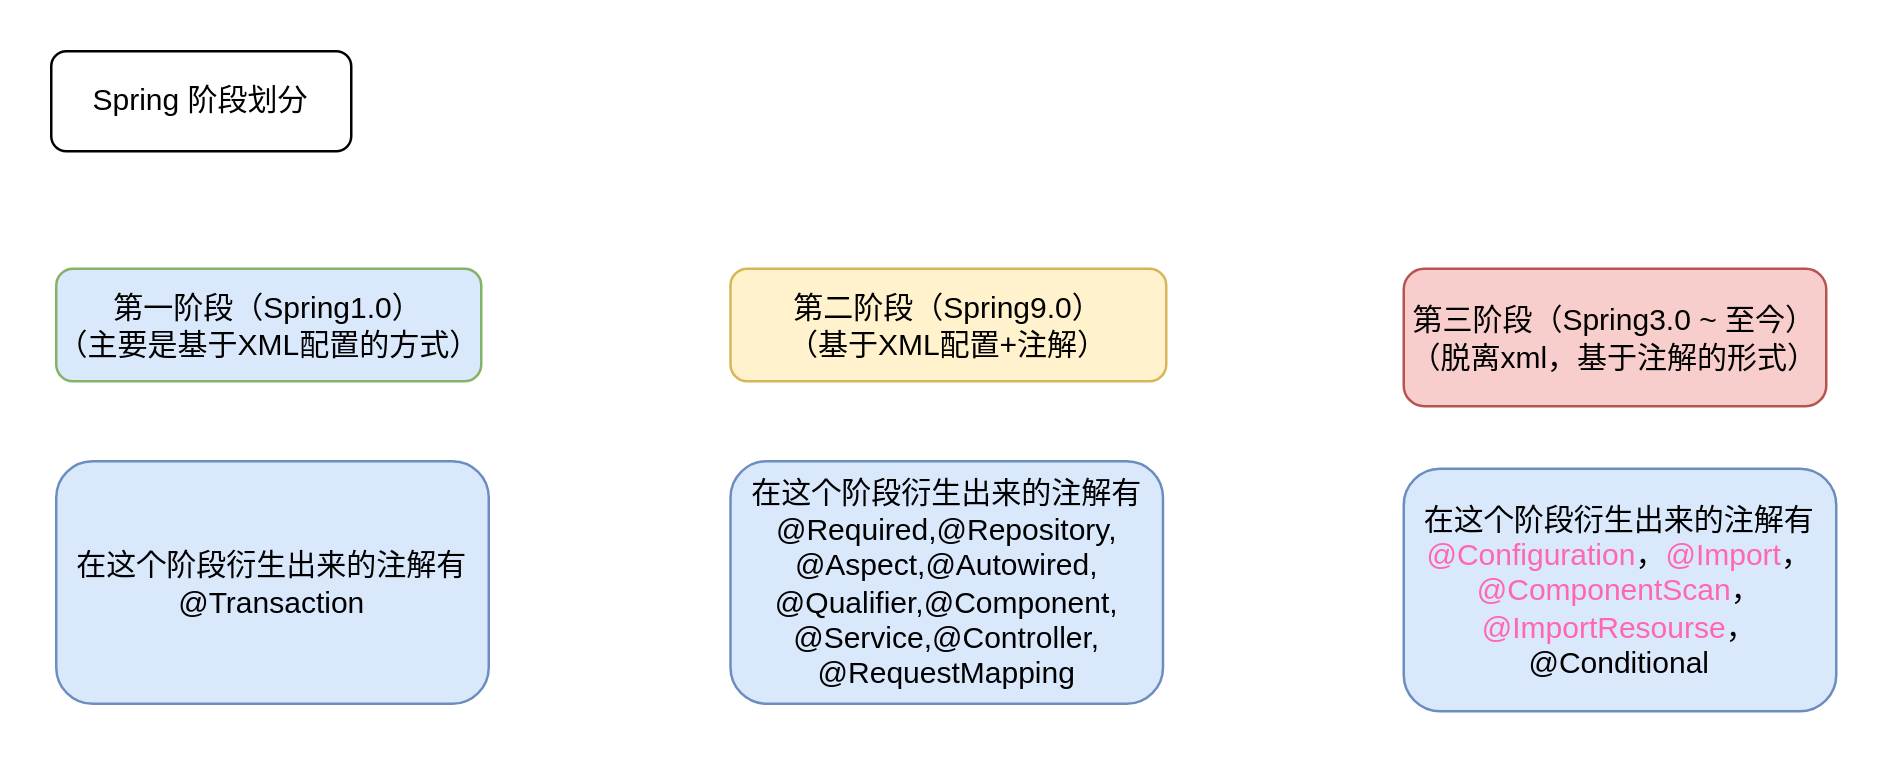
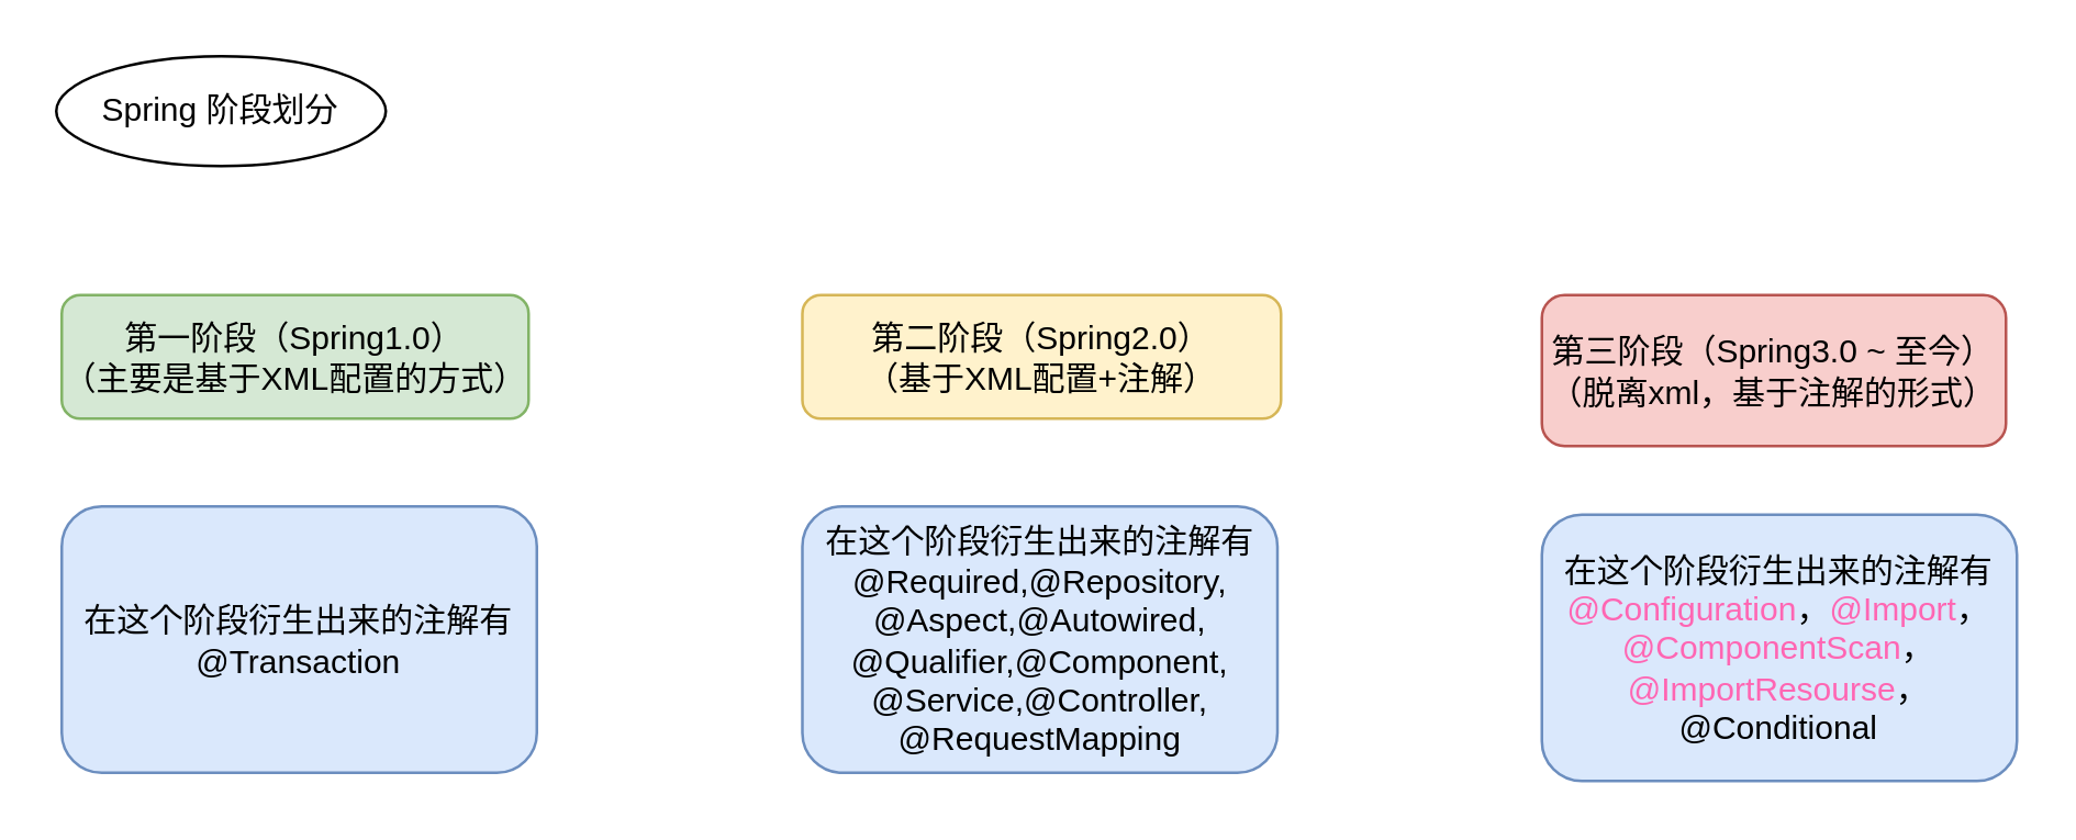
- <mxCell id="2" value="Spring 阶段划分" style="rounded=1;whiteSpace=wrap;html=1;" parent="1" vertex="1"><mxGeometry x="20" y="20" width="120" height="40" as="geometry" /></mxCell>
+ <mxCell id="2" value="Spring 阶段划分" style="ellipse;whiteSpace=wrap;html=1;" parent="1" vertex="1"><mxGeometry x="20" y="20" width="120" height="40" as="geometry" /></mxCell>
- <mxCell id="3" value="第一阶段（Spring1.0）&lt;br&gt;（主要是基于XML配置的方式）" style="rounded=1;whiteSpace=wrap;html=1;container=0;fillColor=#dae8fc;strokeColor=#82b366;textShadow=0;labelBackgroundColor=none;glass=0;" vertex="1" parent="1"><mxGeometry x="22" y="107" width="170" height="45" as="geometry" /></mxCell>
+ <mxCell id="3" value="第一阶段（Spring1.0）&lt;br&gt;（主要是基于XML配置的方式）" style="rounded=1;whiteSpace=wrap;html=1;container=0;fillColor=#d5e8d4;strokeColor=#82b366;textShadow=0;labelBackgroundColor=none;glass=0;" vertex="1" parent="1"><mxGeometry x="22" y="107" width="170" height="45" as="geometry" /></mxCell>
- <mxCell id="4" value="第二阶段（Spring9.0）&lt;br&gt;（基于XML配置+注解）" style="rounded=1;whiteSpace=wrap;html=1;container=0;fillColor=#fff2cc;strokeColor=#d6b656;textShadow=0;labelBackgroundColor=none;glass=0;" vertex="1" parent="1"><mxGeometry x="291.7" y="107" width="174.3" height="45" as="geometry" /></mxCell>
+ <mxCell id="4" value="第二阶段（Spring2.0）&lt;br&gt;（基于XML配置+注解）" style="rounded=1;whiteSpace=wrap;html=1;container=0;fillColor=#fff2cc;strokeColor=#d6b656;textShadow=0;labelBackgroundColor=none;glass=0;" vertex="1" parent="1"><mxGeometry x="291.7" y="107" width="174.3" height="45" as="geometry" /></mxCell>
